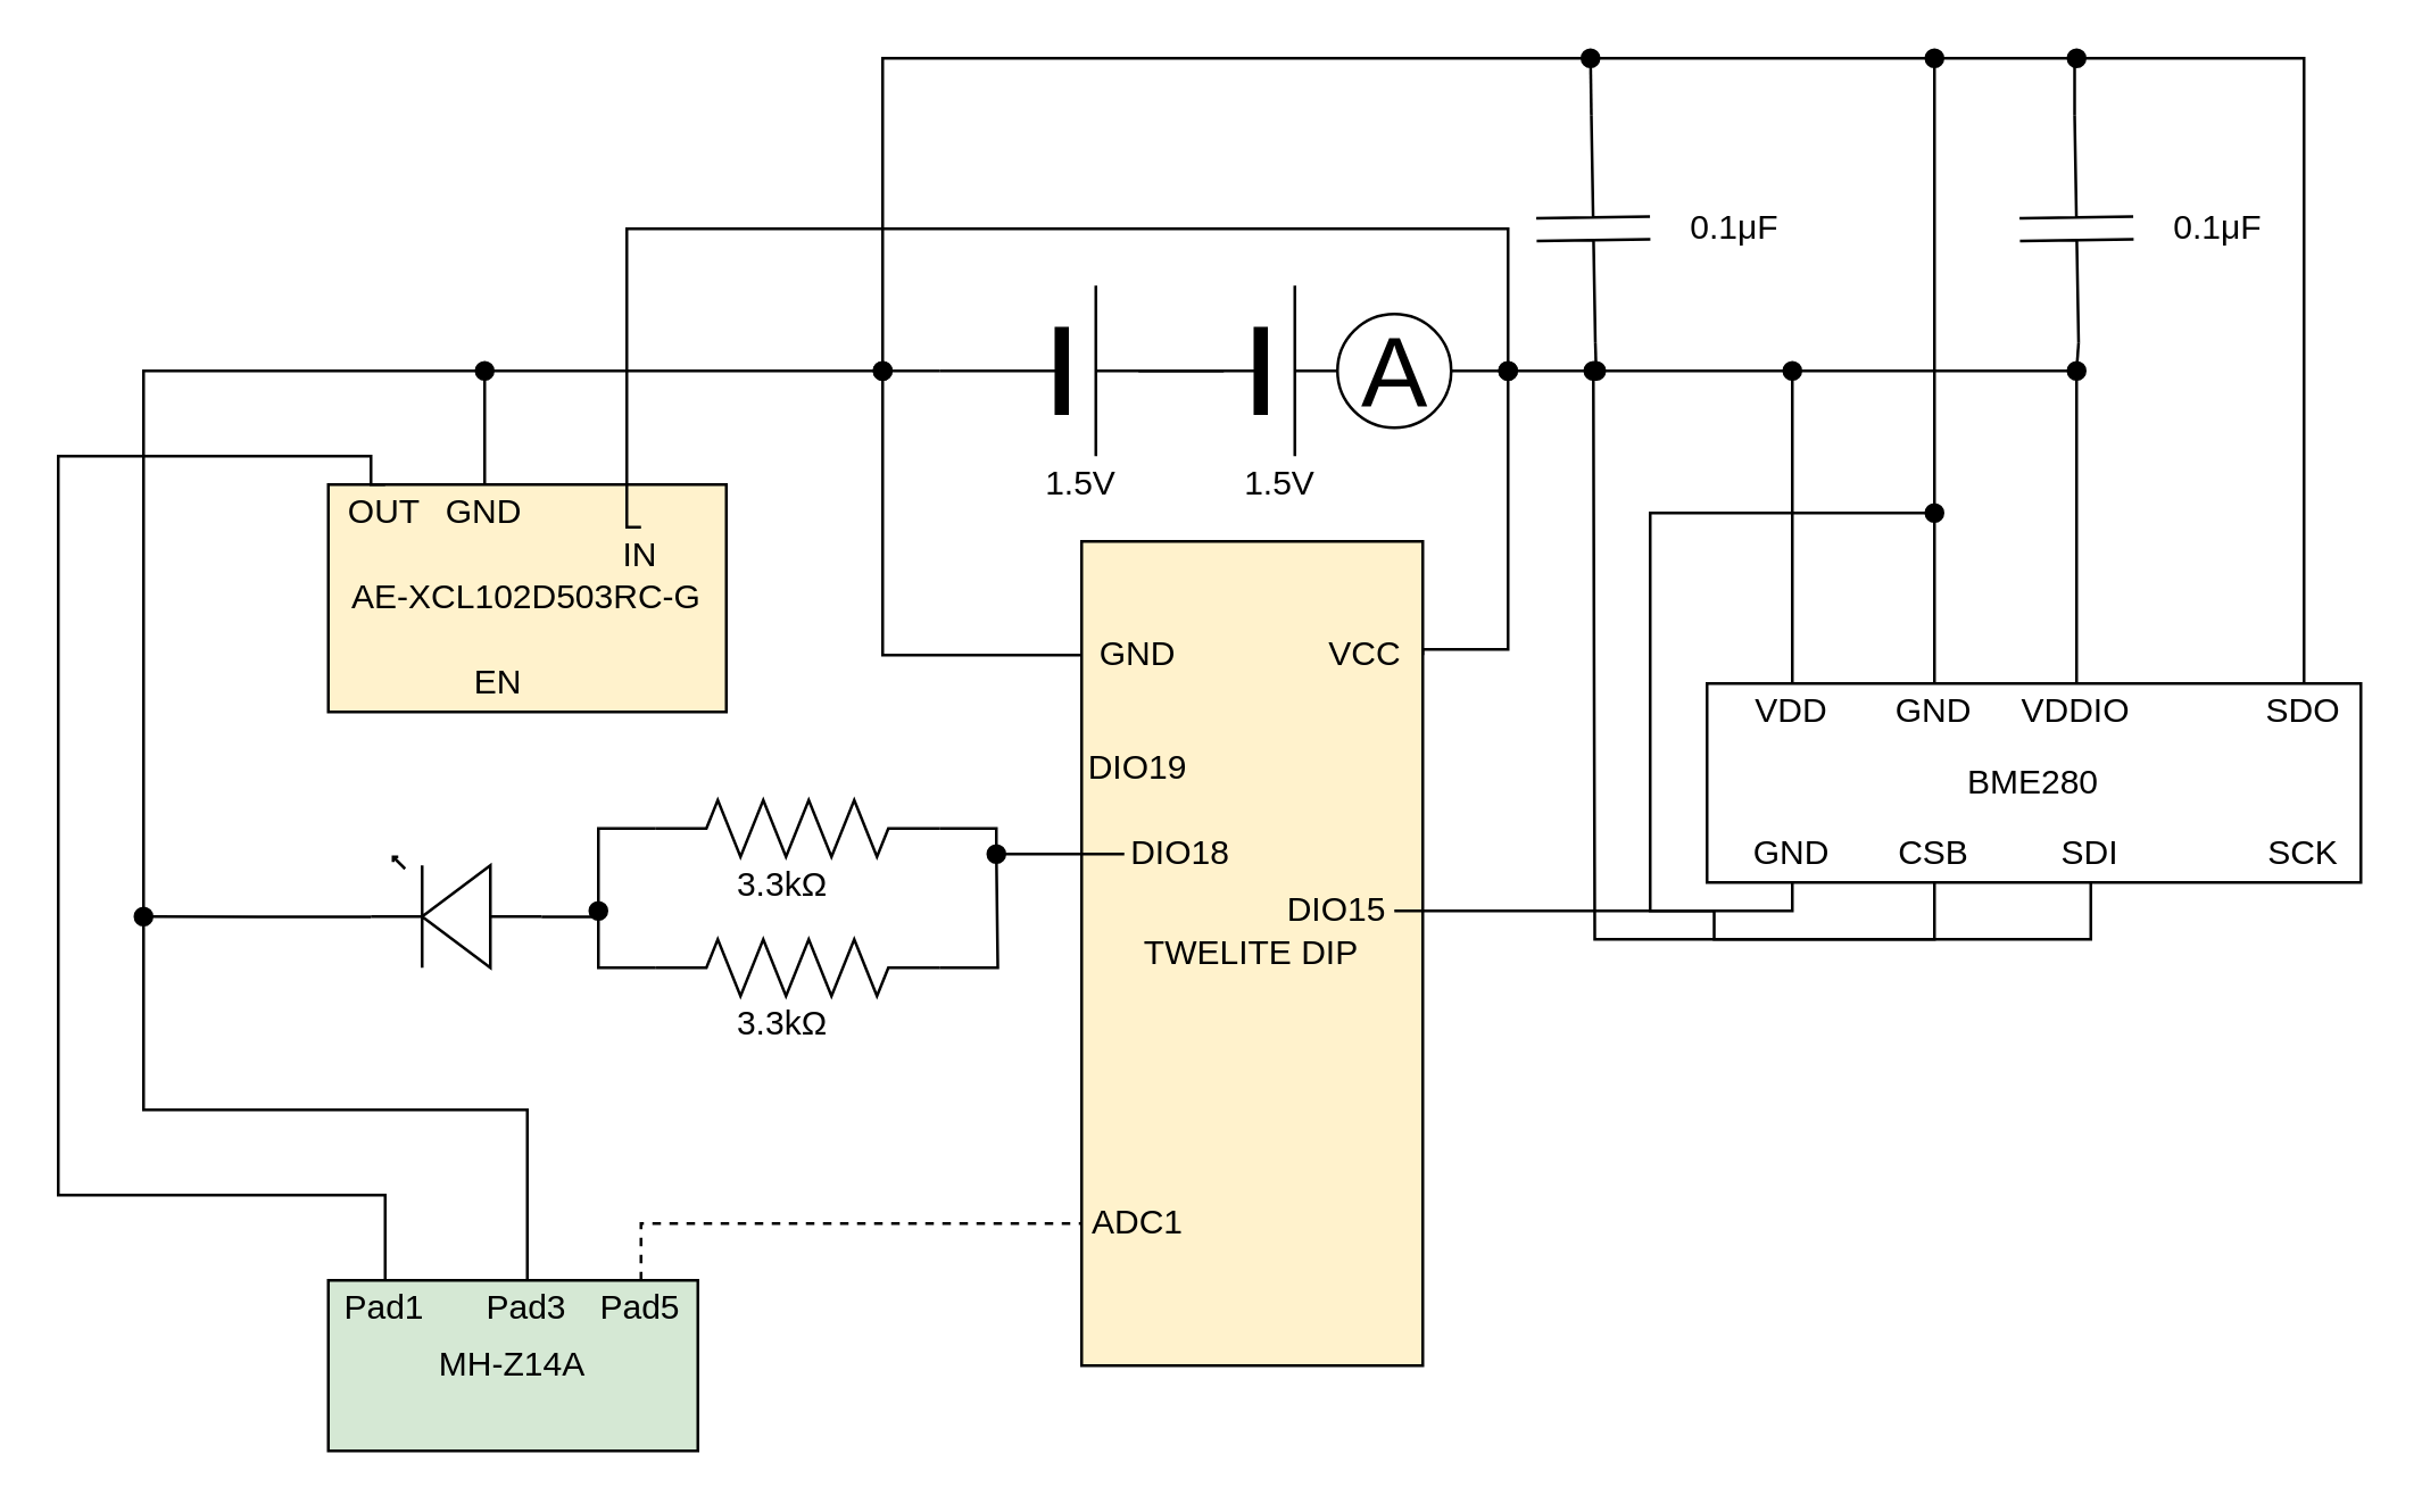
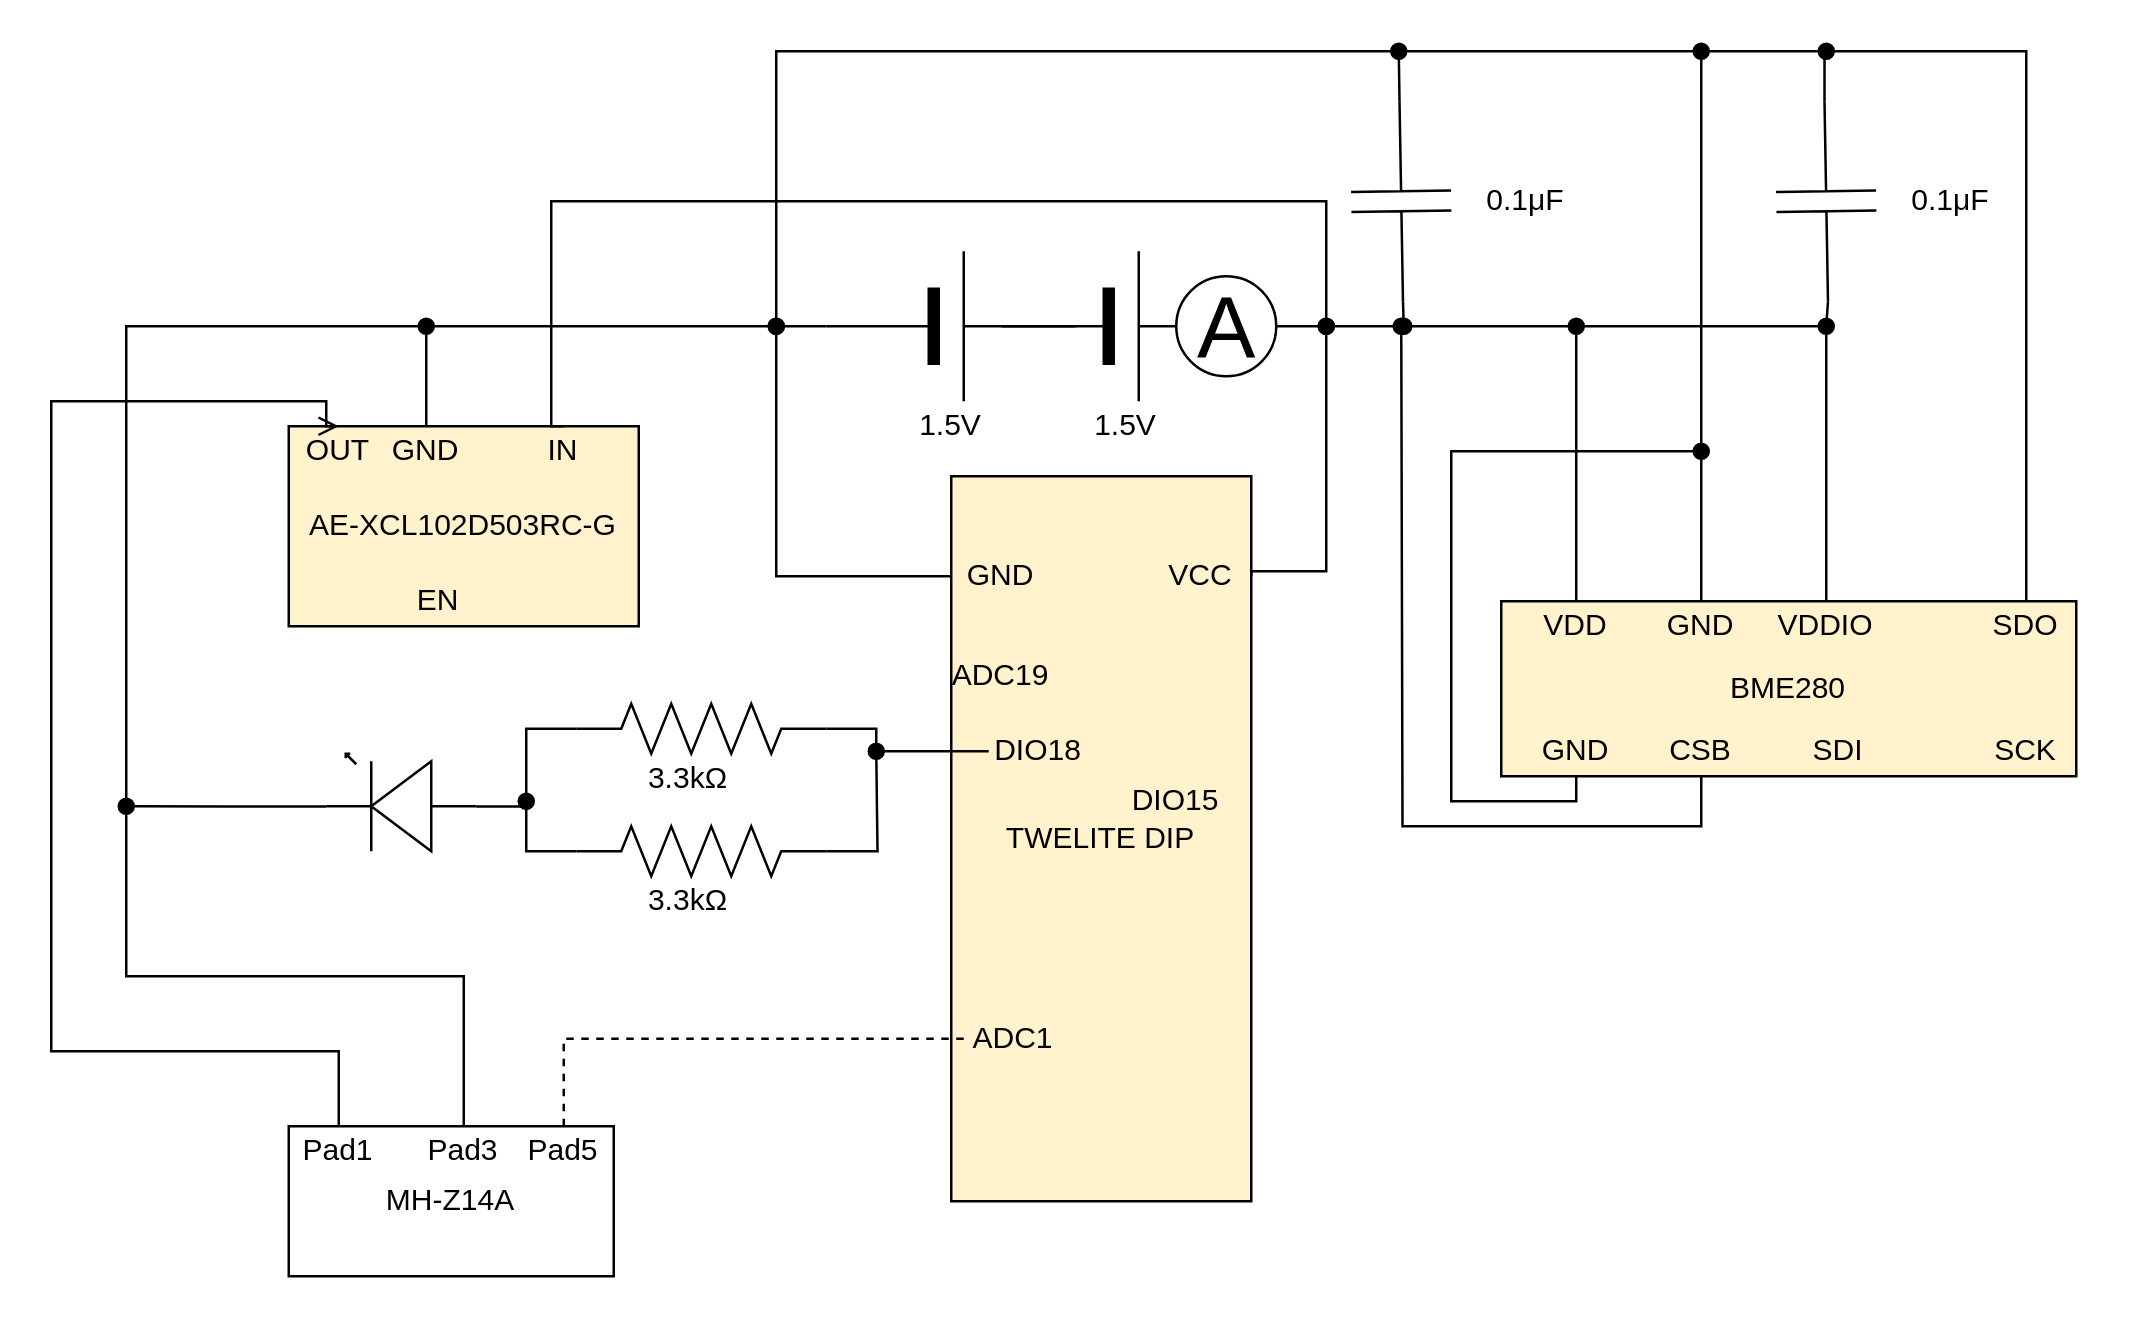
- <mxCell id="33" style="edgeStyle=orthogonalEdgeStyle;rounded=0;orthogonalLoop=1;jettySize=auto;html=1;exitX=0.5;exitY=0;exitDx=0;exitDy=0;entryX=0.5;entryY=0;entryDx=0;entryDy=0;startArrow=none;startFill=0;endArrow=none;endFill=0;" parent="1" source="34" target="9" edge="1"><mxGeometry relative="1" as="geometry"><Array as="points"><mxPoint x="135" y="420" /><mxPoint x="20" y="420" /><mxPoint x="20" y="160" /><mxPoint x="130" y="160" /><mxPoint x="130" y="170" /></Array></mxGeometry></mxCell>
+ <mxCell id="33" style="edgeStyle=orthogonalEdgeStyle;rounded=0;orthogonalLoop=1;jettySize=auto;html=1;exitX=0.5;exitY=0;exitDx=0;exitDy=0;entryX=0.5;entryY=0;entryDx=0;entryDy=0;startArrow=none;startFill=0;endArrow=open;endFill=0;" parent="1" source="34" target="9" edge="1"><mxGeometry relative="1" as="geometry"><Array as="points"><mxPoint x="135" y="420" /><mxPoint x="20" y="420" /><mxPoint x="20" y="160" /><mxPoint x="130" y="160" /><mxPoint x="130" y="170" /></Array></mxGeometry></mxCell>
- <mxCell id="13" value="IN" style="text;html=1;strokeColor=none;fillColor=none;align=center;verticalAlign=middle;whiteSpace=wrap;rounded=0;" parent="1" vertex="1"><mxGeometry x="205" y="185" width="40" height="20" as="geometry" /></mxCell>
+ <mxCell id="13" value="IN" style="text;html=1;strokeColor=none;fillColor=none;align=center;verticalAlign=middle;whiteSpace=wrap;rounded=0;" parent="1" vertex="1"><mxGeometry x="205" y="170" width="40" height="20" as="geometry" /></mxCell>
- <mxCell id="50" value="DIO19" style="text;html=1;strokeColor=none;fillColor=none;align=center;verticalAlign=middle;whiteSpace=wrap;rounded=0;" parent="1" vertex="1"><mxGeometry x="380" y="260" width="40" height="20" as="geometry" /></mxCell>
+ <mxCell id="50" value="ADC19" style="text;html=1;strokeColor=none;fillColor=none;align=center;verticalAlign=middle;whiteSpace=wrap;rounded=0;" parent="1" vertex="1"><mxGeometry x="380" y="260" width="40" height="20" as="geometry" /></mxCell>
- <mxCell id="15" value="BME280" style="rounded=0;whiteSpace=wrap;html=1;" parent="1" vertex="1"><mxGeometry x="600" y="240" width="230" height="70" as="geometry" /></mxCell>
+ <mxCell id="15" value="BME280" style="rounded=0;whiteSpace=wrap;html=1;fillColor=#fff2cc;" parent="1" vertex="1"><mxGeometry x="600" y="240" width="230" height="70" as="geometry" /></mxCell>
- <mxCell id="52" style="edgeStyle=orthogonalEdgeStyle;rounded=0;orthogonalLoop=1;jettySize=auto;html=1;exitX=1;exitY=0.5;exitDx=0;exitDy=0;entryX=0.5;entryY=1;entryDx=0;entryDy=0;startArrow=none;startFill=0;endArrow=none;endFill=0;" parent="1" source="53" target="28" edge="1"><mxGeometry relative="1" as="geometry" /></mxCell>
- <mxCell id="51" value="ADC1" style="text;html=1;strokeColor=none;fillColor=none;align=center;verticalAlign=middle;whiteSpace=wrap;rounded=0;" parent="1" vertex="1"><mxGeometry x="380" y="420" width="40" height="20" as="geometry" /></mxCell>
+ <mxCell id="51" value="ADC1" style="text;html=1;strokeColor=none;fillColor=none;align=center;verticalAlign=middle;whiteSpace=wrap;rounded=0;" parent="1" vertex="1"><mxGeometry x="385" y="405" width="40" height="20" as="geometry" /></mxCell>
- <mxCell id="32" value="MH-Z14A" style="rounded=0;whiteSpace=wrap;html=1;fillColor=#d5e8d4;" parent="1" vertex="1"><mxGeometry x="115" y="450" width="130" height="60" as="geometry" /></mxCell>
+ <mxCell id="32" value="MH-Z14A" style="rounded=0;whiteSpace=wrap;html=1;" parent="1" vertex="1"><mxGeometry x="115" y="450" width="130" height="60" as="geometry" /></mxCell>
